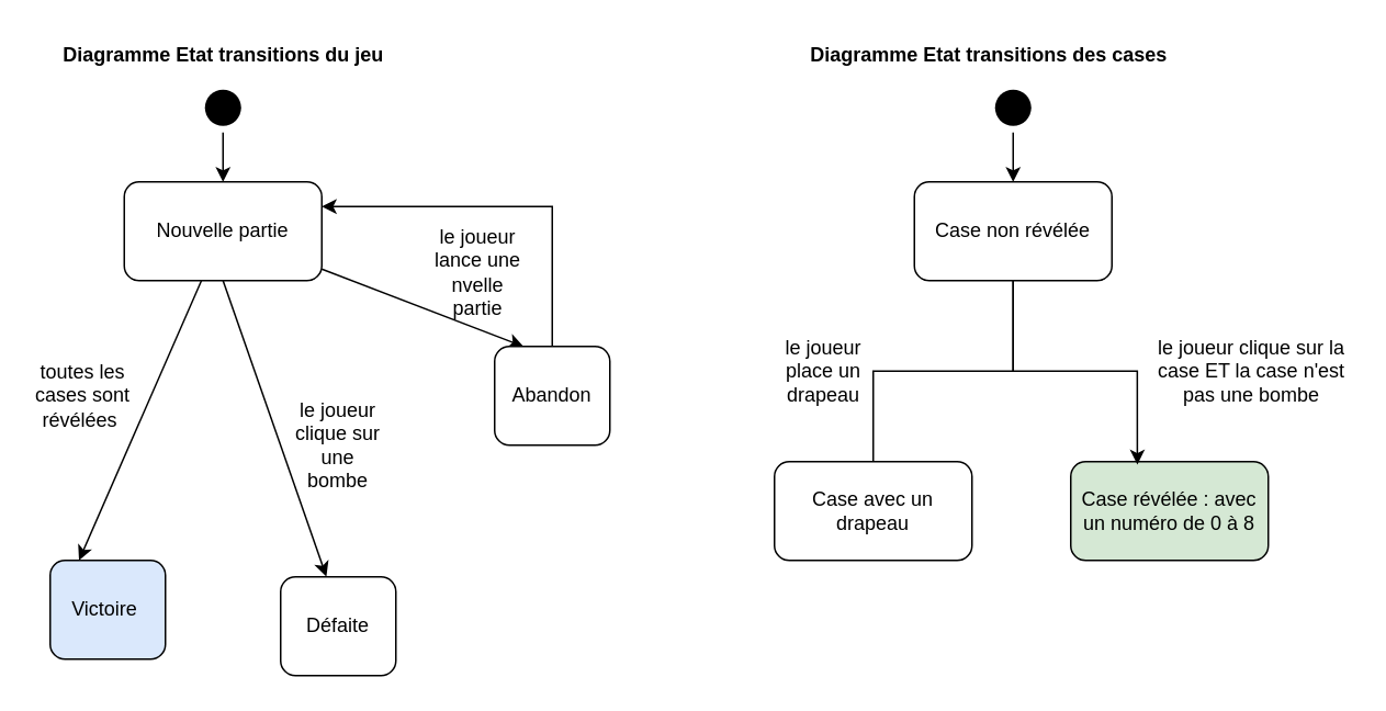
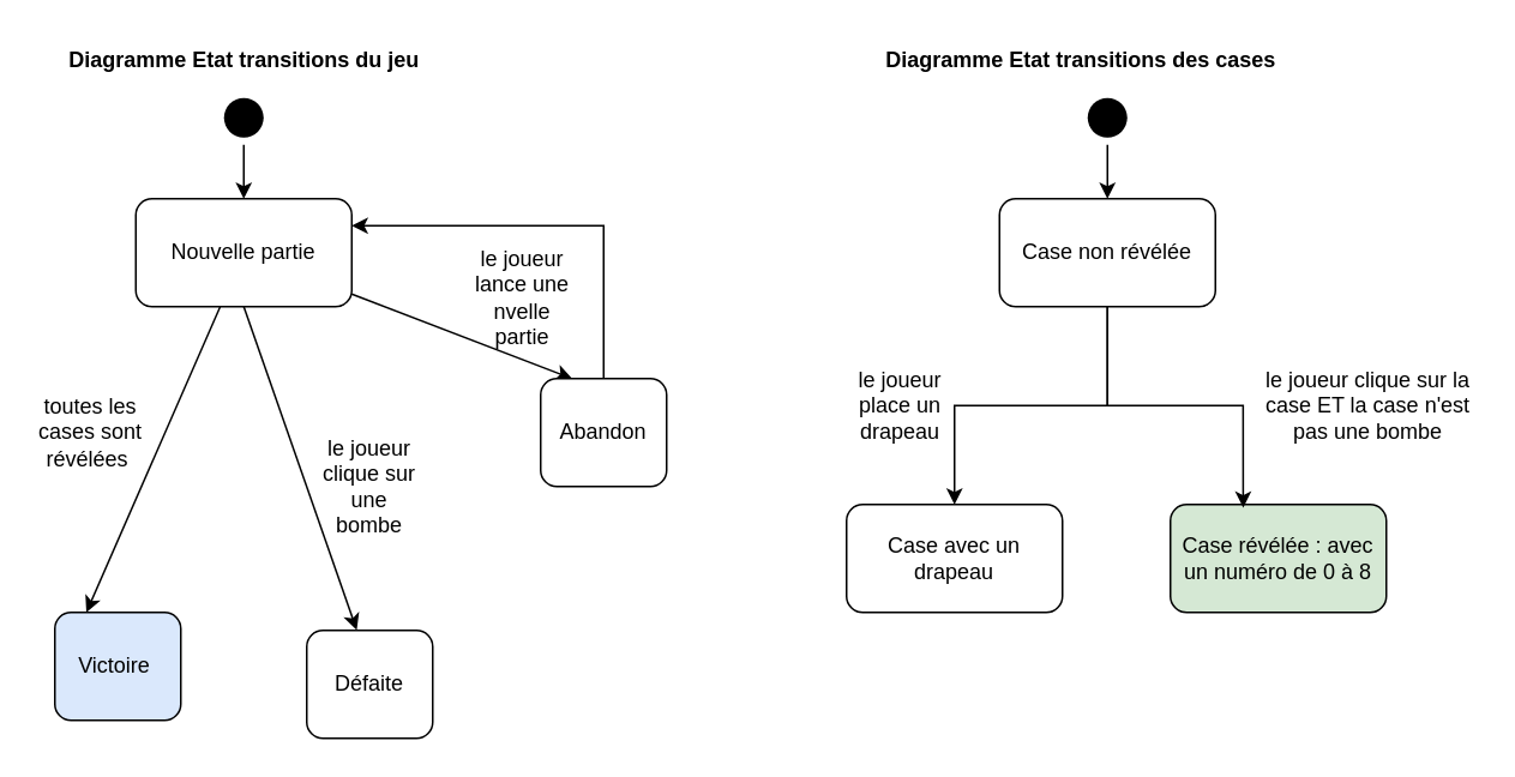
- <mxCell id="16" style="edgeStyle=orthogonalEdgeStyle;rounded=0;orthogonalLoop=1;jettySize=auto;html=1;entryX=0.5;entryY=0;entryDx=0;entryDy=0;endArrow=none;" edge="1" parent="1" source="17" target="21"><mxGeometry relative="1" as="geometry" /></mxCell>
+ <mxCell id="16" style="edgeStyle=orthogonalEdgeStyle;rounded=0;orthogonalLoop=1;jettySize=auto;html=1;entryX=0.5;entryY=0;entryDx=0;entryDy=0;" edge="1" parent="1" source="17" target="21"><mxGeometry relative="1" as="geometry" /></mxCell>
